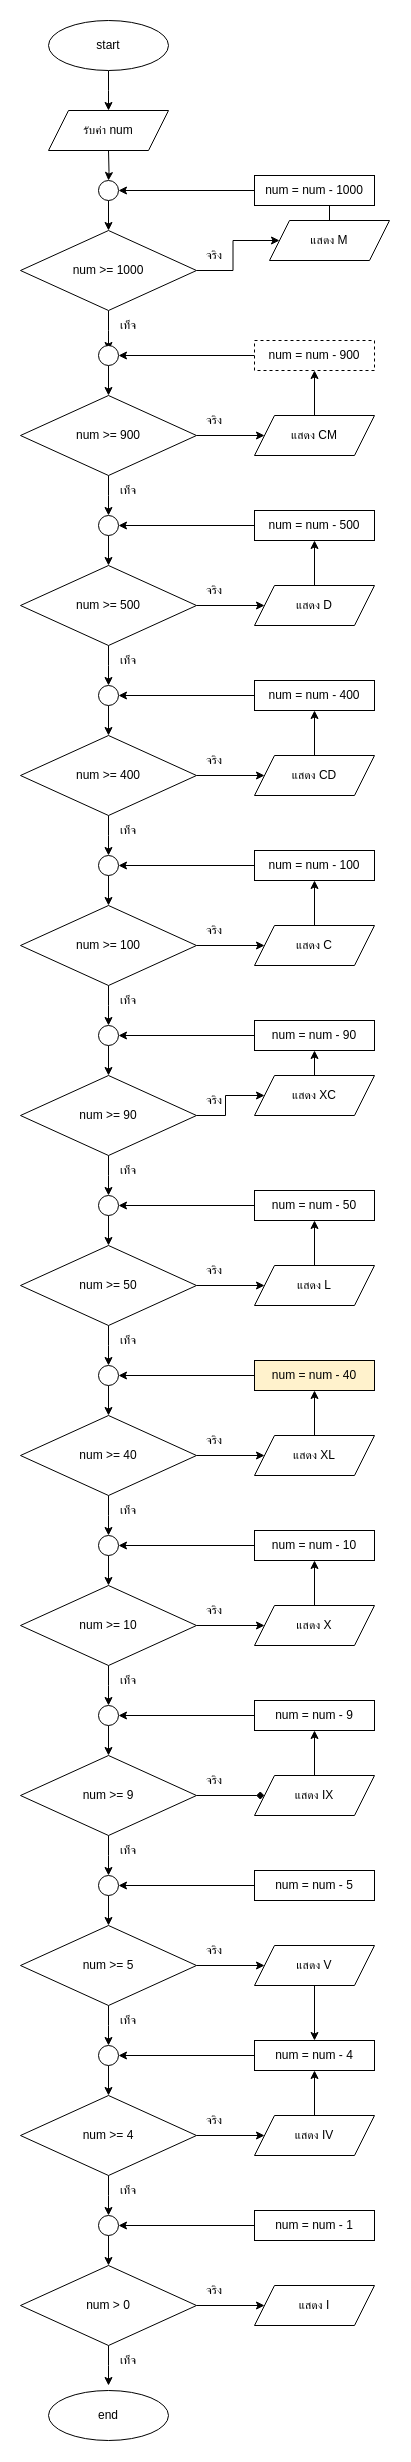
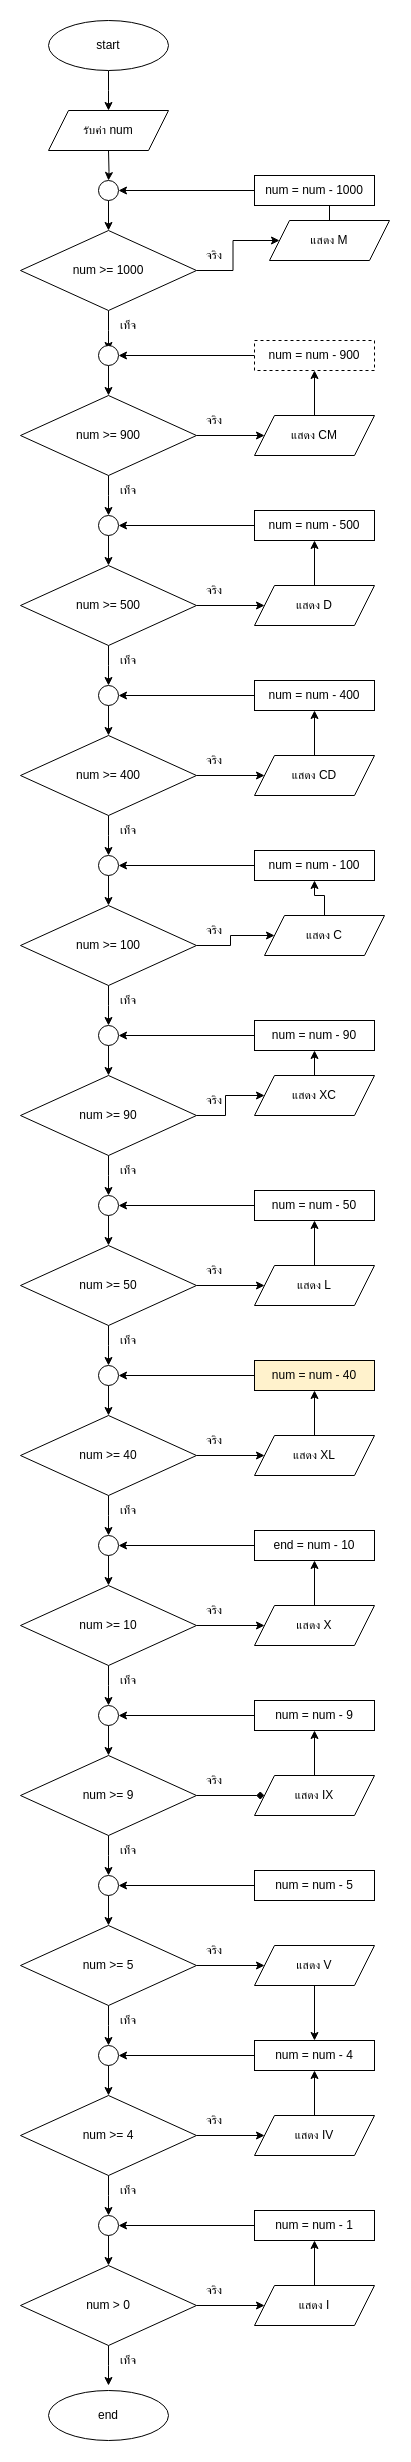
- <mxCell id="56" value="แสดง C" style="shape=parallelogram;perimeter=parallelogramPerimeter;whiteSpace=wrap;html=1;fixedSize=1;" vertex="1" parent="1"><mxGeometry x="254" y="925" width="120" height="40" as="geometry" /></mxCell>
+ <mxCell id="56" value="แสดง C" style="shape=parallelogram;perimeter=parallelogramPerimeter;whiteSpace=wrap;html=1;fixedSize=1;" vertex="1" parent="1"><mxGeometry x="264" y="915" width="120" height="40" as="geometry" /></mxCell>
- <mxCell id="102" value="num = num - 10" style="rounded=0;whiteSpace=wrap;html=1;" vertex="1" parent="1"><mxGeometry x="254" y="1530" width="120" height="30" as="geometry" /></mxCell>
+ <mxCell id="102" value="end = num - 10" style="rounded=0;whiteSpace=wrap;html=1;" vertex="1" parent="1"><mxGeometry x="254" y="1530" width="120" height="30" as="geometry" /></mxCell>
+ <mxCell id="143" value="" style="edgeStyle=orthogonalEdgeStyle;rounded=0;orthogonalLoop=1;jettySize=auto;html=1;" edge="1" parent="1" source="144" target="146"><mxGeometry relative="1" as="geometry" /></mxCell>
